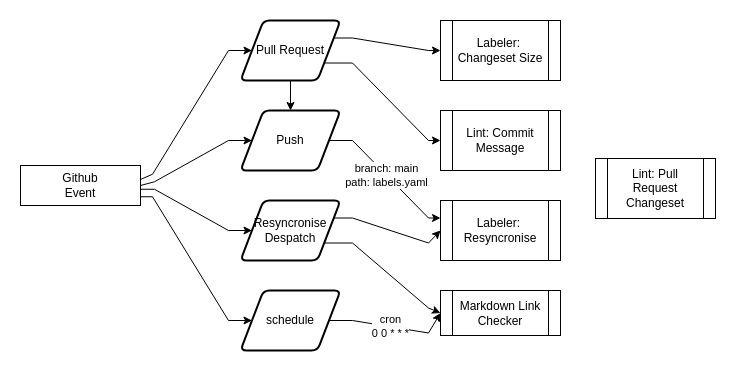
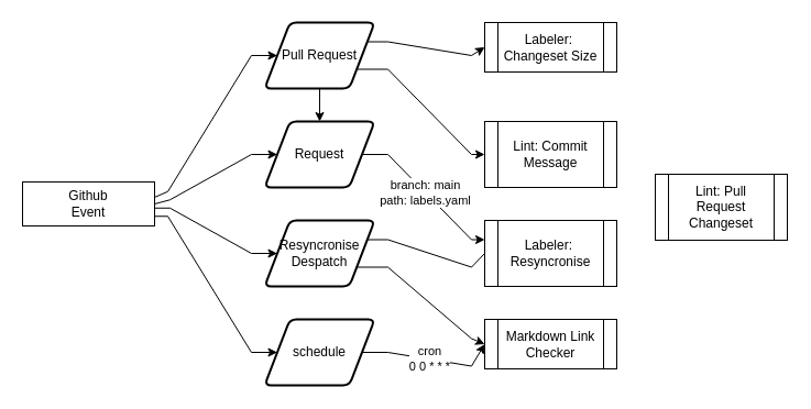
- <mxCell id="7" value="Labeler:&amp;nbsp; Changeset Size" style="shape=process;whiteSpace=wrap;html=1;backgroundOutline=1;" vertex="1" parent="1"><mxGeometry x="440" width="120" height="60" as="geometry" y="20" /></mxCell>
+ <mxCell id="7" value="Labeler:&amp;nbsp; Changeset Size" style="shape=process;whiteSpace=wrap;html=1;backgroundOutline=1;" vertex="1" parent="1"><mxGeometry x="440" y="20" width="120" height="45" as="geometry" /></mxCell>
- <mxCell id="17" value="Push" style="shape=parallelogram;html=1;strokeWidth=2;perimeter=parallelogramPerimeter;whiteSpace=wrap;rounded=1;arcSize=12;size=0.23;" vertex="1" parent="1"><mxGeometry x="240" y="110" width="100" height="60" as="geometry" /></mxCell>
+ <mxCell id="17" value="Request" style="shape=parallelogram;html=1;strokeWidth=2;perimeter=parallelogramPerimeter;whiteSpace=wrap;rounded=1;arcSize=12;size=0.23;" vertex="1" parent="1"><mxGeometry x="240" y="110" width="100" height="60" as="geometry" /></mxCell>
- <mxCell id="13" style="edgeStyle=orthogonalEdgeStyle;rounded=0;orthogonalLoop=1;jettySize=auto;html=1;entryX=0;entryY=0.5;entryDx=0;entryDy=0;noEdgeStyle=1;orthogonal=1;" edge="1" parent="1" source="15" target="8"><mxGeometry relative="1" as="geometry"><Array as="points"><mxPoint x="352" y="217.5" /><mxPoint x="428" y="242.5" /></Array></mxGeometry></mxCell>
+ <mxCell id="13" style="edgeStyle=orthogonalEdgeStyle;rounded=0;orthogonalLoop=1;jettySize=auto;html=1;entryX=0;entryY=0.5;entryDx=0;entryDy=0;noEdgeStyle=1;orthogonal=1;endArrow=none;" edge="1" parent="1" source="15" target="8"><mxGeometry relative="1" as="geometry"><Array as="points"><mxPoint x="352" y="217.5" /><mxPoint x="428" y="242.5" /></Array></mxGeometry></mxCell>
